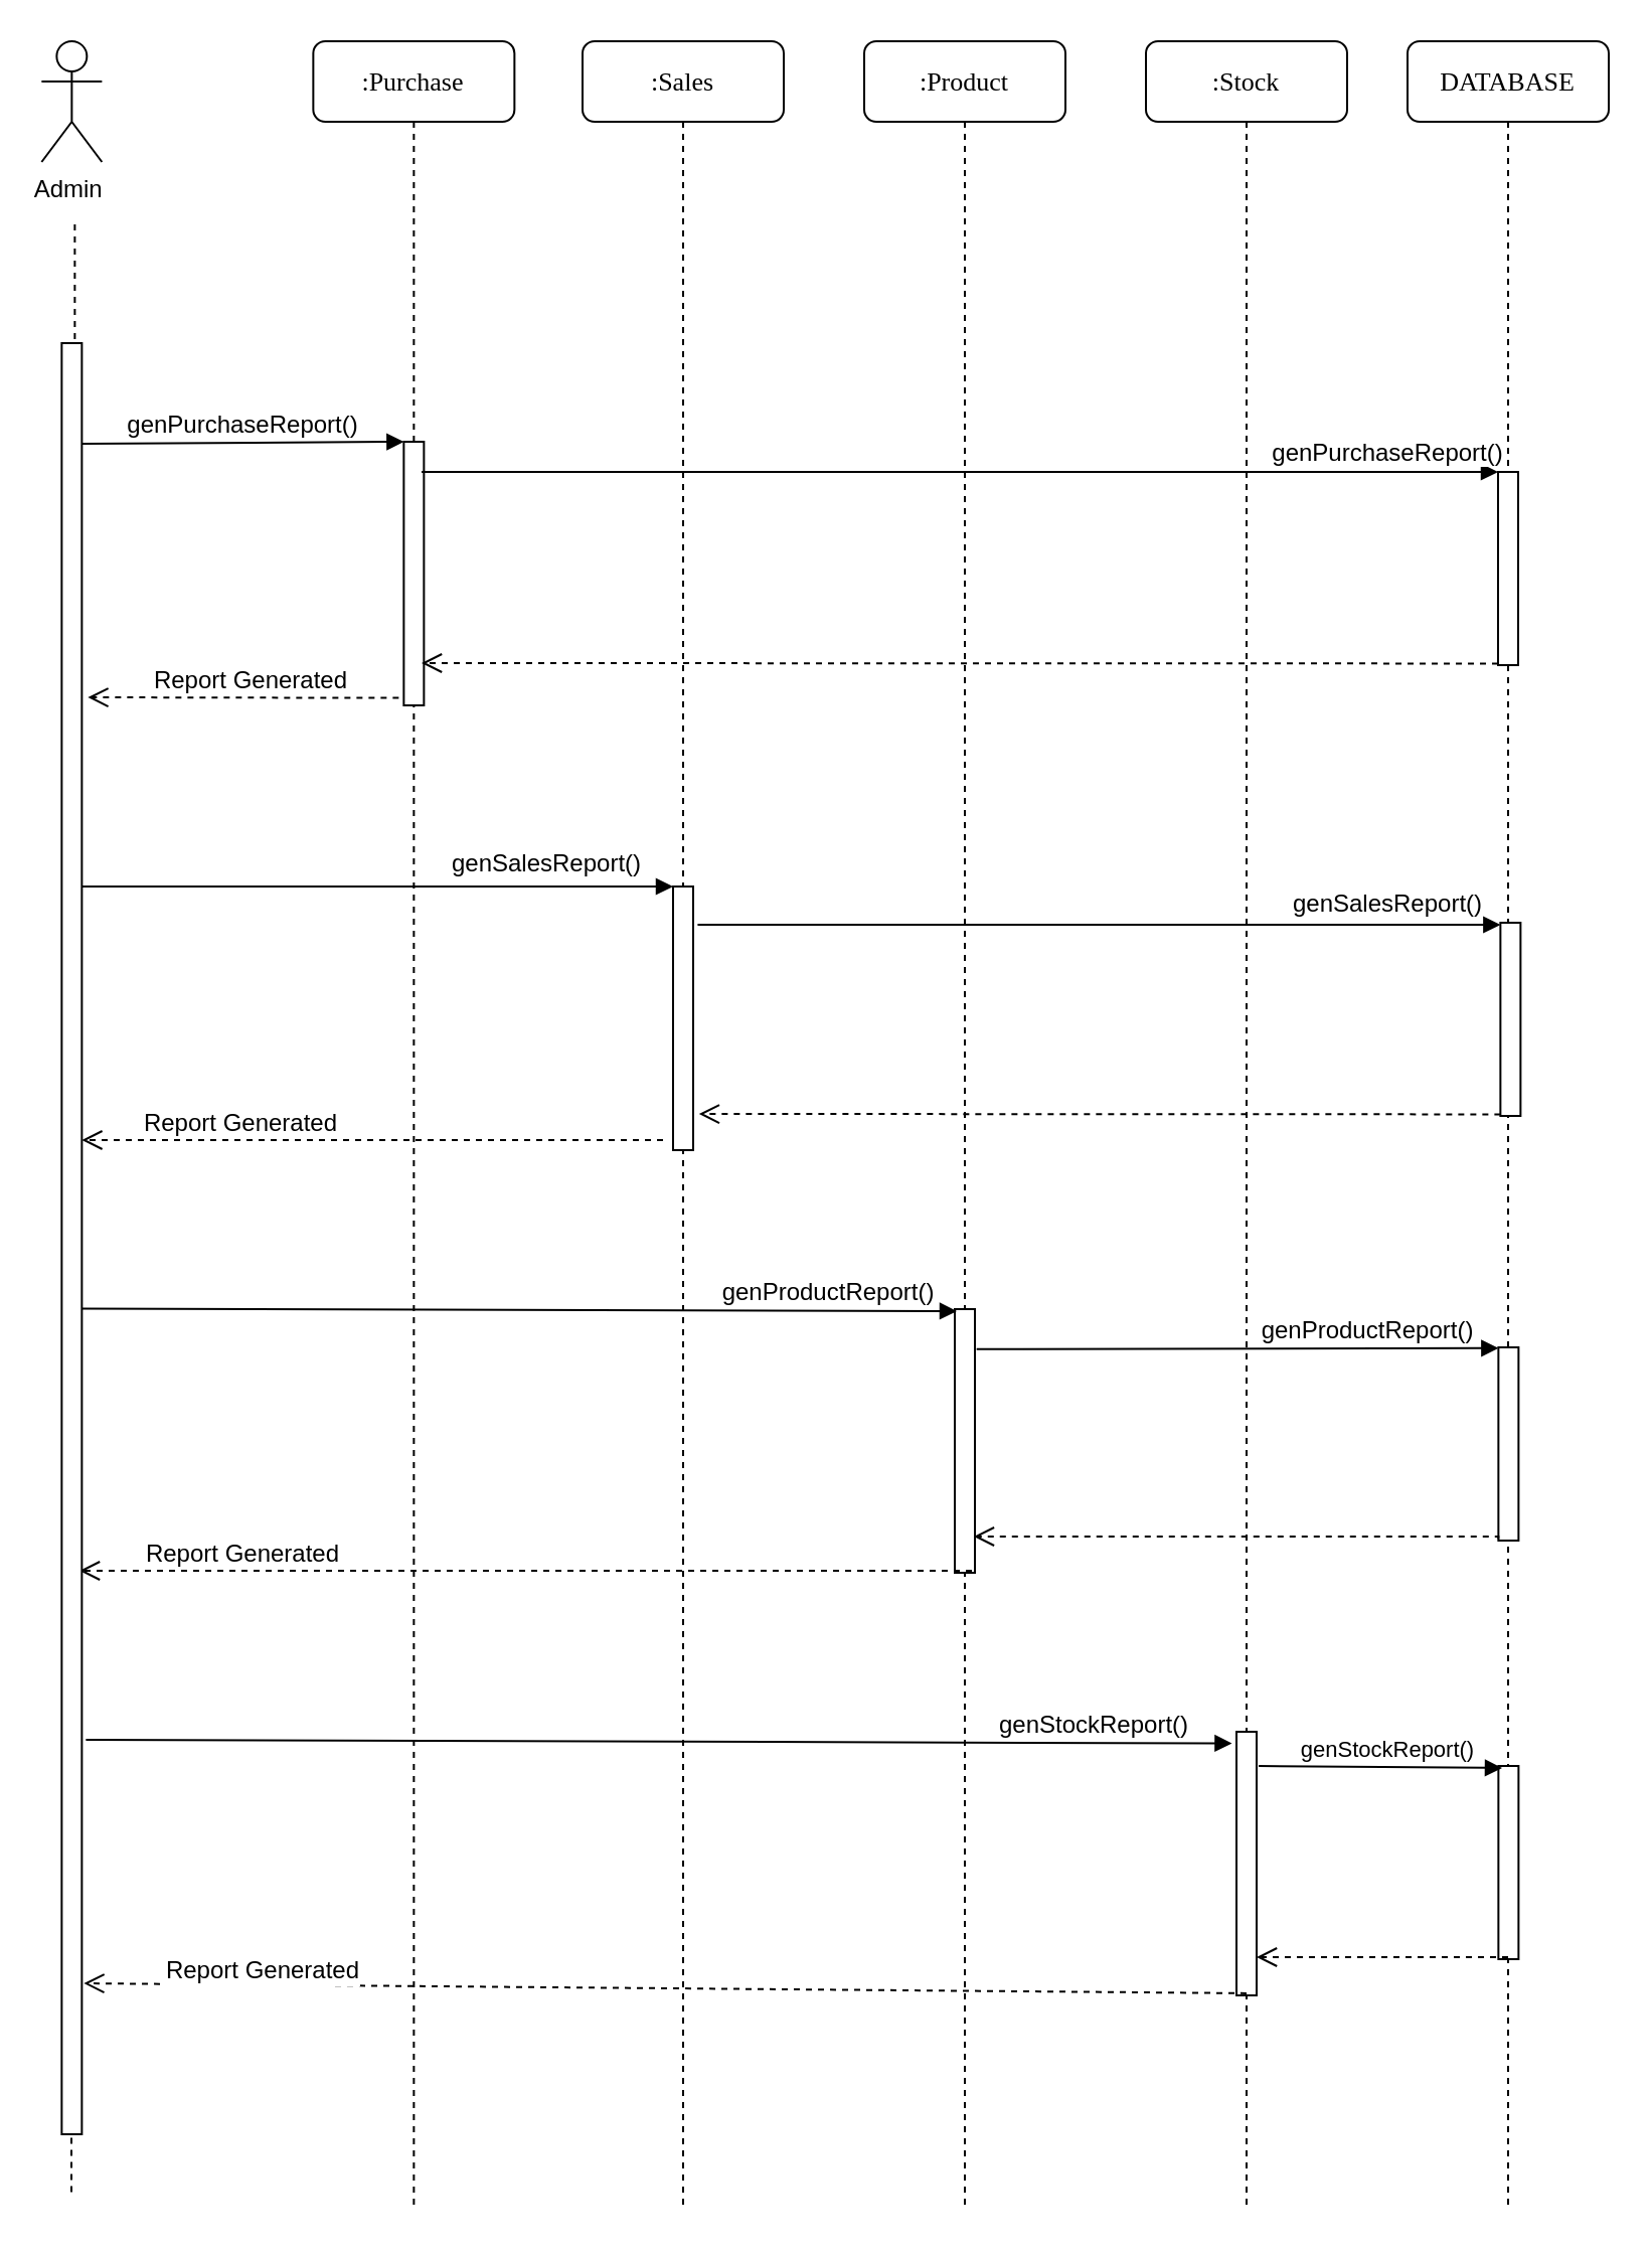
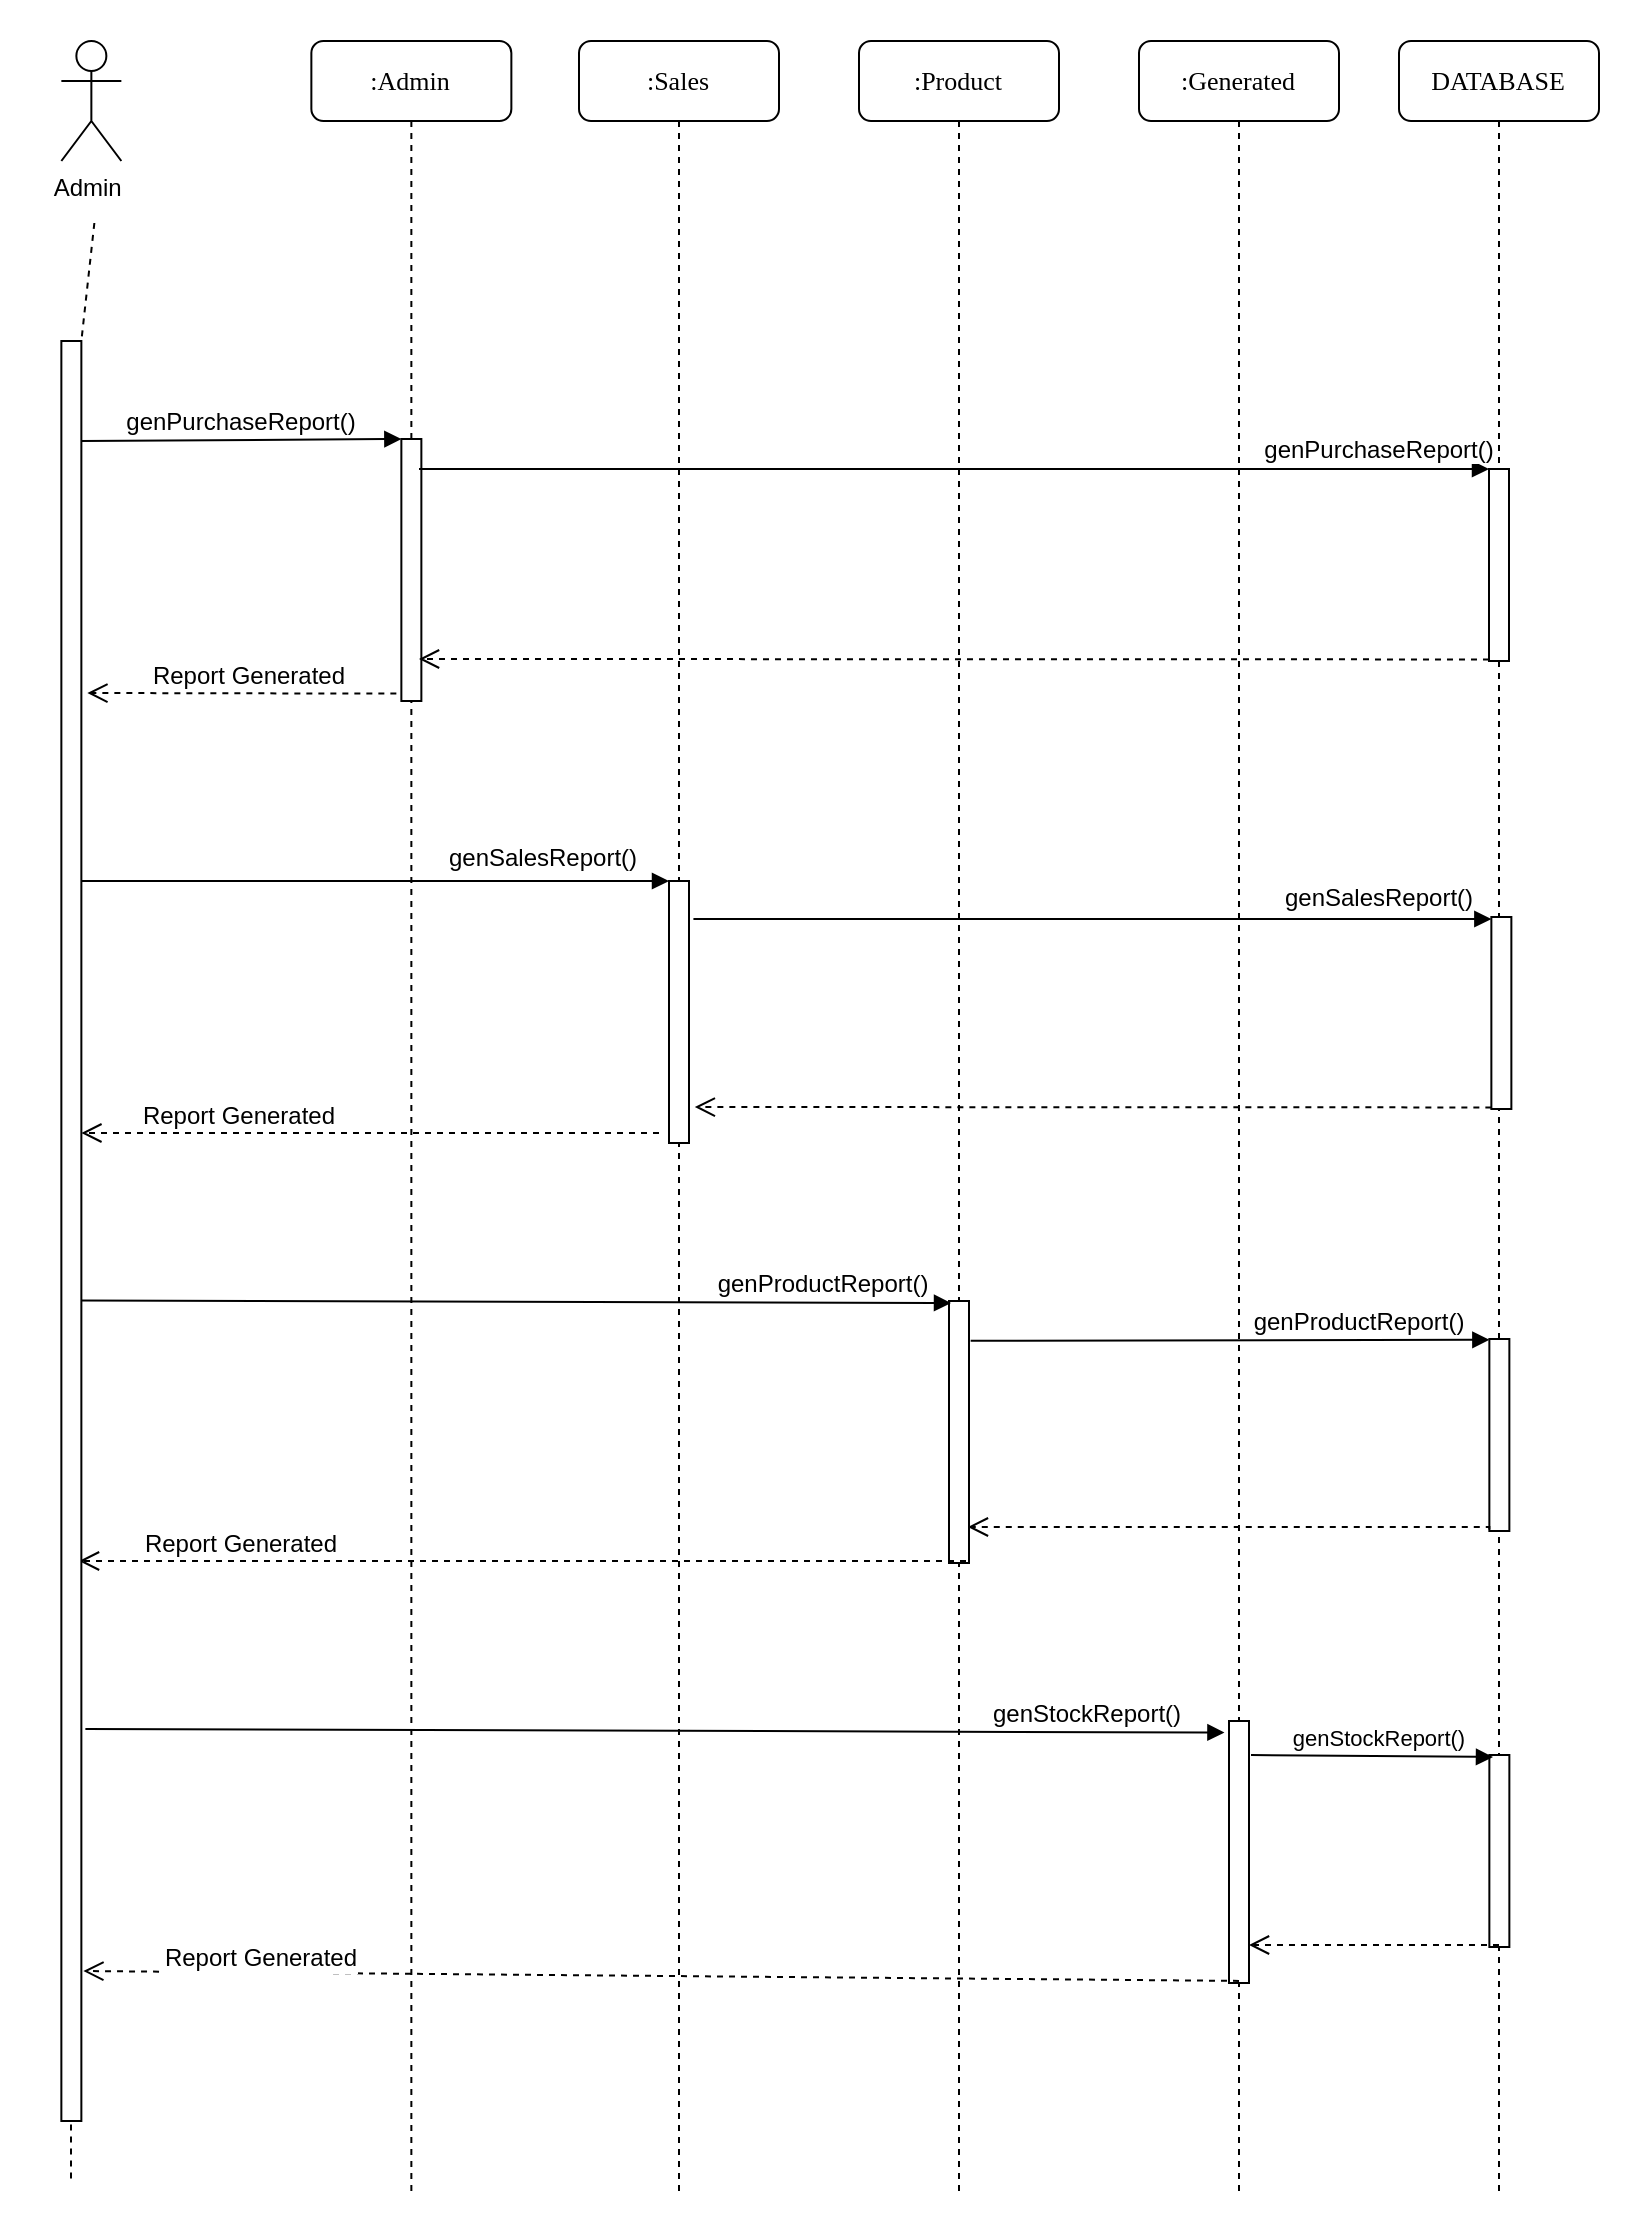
- <mxCell id="11" value=":Purchase" style="shape=umlLifeline;perimeter=lifelinePerimeter;whiteSpace=wrap;html=1;container=1;collapsible=0;recursiveResize=0;outlineConnect=0;rounded=1;shadow=0;comic=0;labelBackgroundColor=none;strokeWidth=1;fontFamily=Verdana;fontSize=13;align=center;" parent="1" vertex="1"><mxGeometry x="155.18" y="20" width="100" height="1078" as="geometry" /></mxCell>
+ <mxCell id="11" value=":Admin" style="shape=umlLifeline;perimeter=lifelinePerimeter;whiteSpace=wrap;html=1;container=1;collapsible=0;recursiveResize=0;outlineConnect=0;rounded=1;shadow=0;comic=0;labelBackgroundColor=none;strokeWidth=1;fontFamily=Verdana;fontSize=13;align=center;" parent="1" vertex="1"><mxGeometry x="155.18" y="20" width="100" height="1078" as="geometry" /></mxCell>
- <mxCell id="20" value=":Stock" style="shape=umlLifeline;perimeter=lifelinePerimeter;whiteSpace=wrap;html=1;container=1;collapsible=0;recursiveResize=0;outlineConnect=0;rounded=1;shadow=0;comic=0;labelBackgroundColor=none;strokeWidth=1;fontFamily=Verdana;fontSize=13;align=center;" parent="1" vertex="1"><mxGeometry x="569" y="20" width="100" height="1078" as="geometry" /></mxCell>
+ <mxCell id="20" value=":Generated" style="shape=umlLifeline;perimeter=lifelinePerimeter;whiteSpace=wrap;html=1;container=1;collapsible=0;recursiveResize=0;outlineConnect=0;rounded=1;shadow=0;comic=0;labelBackgroundColor=none;strokeWidth=1;fontFamily=Verdana;fontSize=13;align=center;" parent="1" vertex="1"><mxGeometry x="569" y="20" width="100" height="1078" as="geometry" /></mxCell>
- <mxCell id="2" value="Admin&amp;nbsp;" style="shape=umlActor;verticalLabelPosition=bottom;verticalAlign=top;html=1;points=[[0,0.333,0,0,0],[0,1,0,0,0],[0.25,0.1,0,0,0],[0.5,0,0,0,0],[0.5,0.5,0,0,0],[0.55,1,0,0,31],[0.75,0.1,0,0,0],[1,0.333,0,0,0],[1,1,0,0,0]];" parent="1" vertex="1"><mxGeometry x="20.18" y="20" width="30" height="60" as="geometry" /></mxCell>
+ <mxCell id="2" value="Admin&amp;nbsp;" style="shape=umlActor;verticalLabelPosition=bottom;verticalAlign=top;html=1;points=[[0,0.333,0,0,0],[0,1,0,0,0],[0.25,0.1,0,0,0],[0.5,0,0,0,0],[0.5,0.5,0,0,0],[0.55,1,0,0,31],[0.75,0.1,0,0,0],[1,0.333,0,0,0],[1,1,0,0,0]];" parent="1" vertex="1"><mxGeometry x="30.18" y="20" width="30" height="60" as="geometry" /></mxCell>
